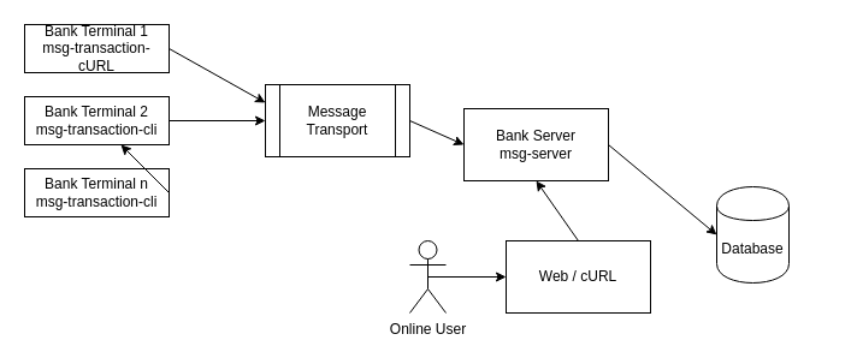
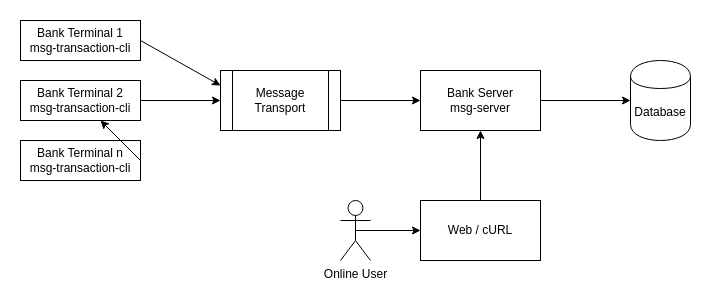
- <mxCell id="2" value="Bank Terminal 1&lt;br&gt;msg-transaction-cURL" style="rounded=0;whiteSpace=wrap;html=1;" vertex="1" parent="1"><mxGeometry x="20" y="20" width="120" height="40" as="geometry" /></mxCell>
+ <mxCell id="2" value="Bank Terminal 1&lt;br&gt;msg-transaction-cli" style="rounded=0;whiteSpace=wrap;html=1;" vertex="1" parent="1"><mxGeometry x="20" y="20" width="120" height="40" as="geometry" /></mxCell>
- <mxCell id="6" value="Bank Server&lt;br&gt;msg-server" style="rounded=0;whiteSpace=wrap;html=1;" vertex="1" parent="1"><mxGeometry x="385" y="90" width="120" height="60" as="geometry" /></mxCell>
+ <mxCell id="6" value="Bank Server&lt;br&gt;msg-server" style="rounded=0;whiteSpace=wrap;html=1;" vertex="1" parent="1"><mxGeometry x="420" y="70" width="120" height="60" as="geometry" /></mxCell>
- <mxCell id="11" value="Database" style="shape=cylinder;whiteSpace=wrap;html=1;boundedLbl=1;backgroundOutline=1;" vertex="1" parent="1"><mxGeometry x="595" y="155" width="60" height="80" as="geometry" /></mxCell>
+ <mxCell id="11" value="Database" style="shape=cylinder;whiteSpace=wrap;html=1;boundedLbl=1;backgroundOutline=1;" vertex="1" parent="1"><mxGeometry x="630" y="60" width="60" height="80" as="geometry" /></mxCell>
